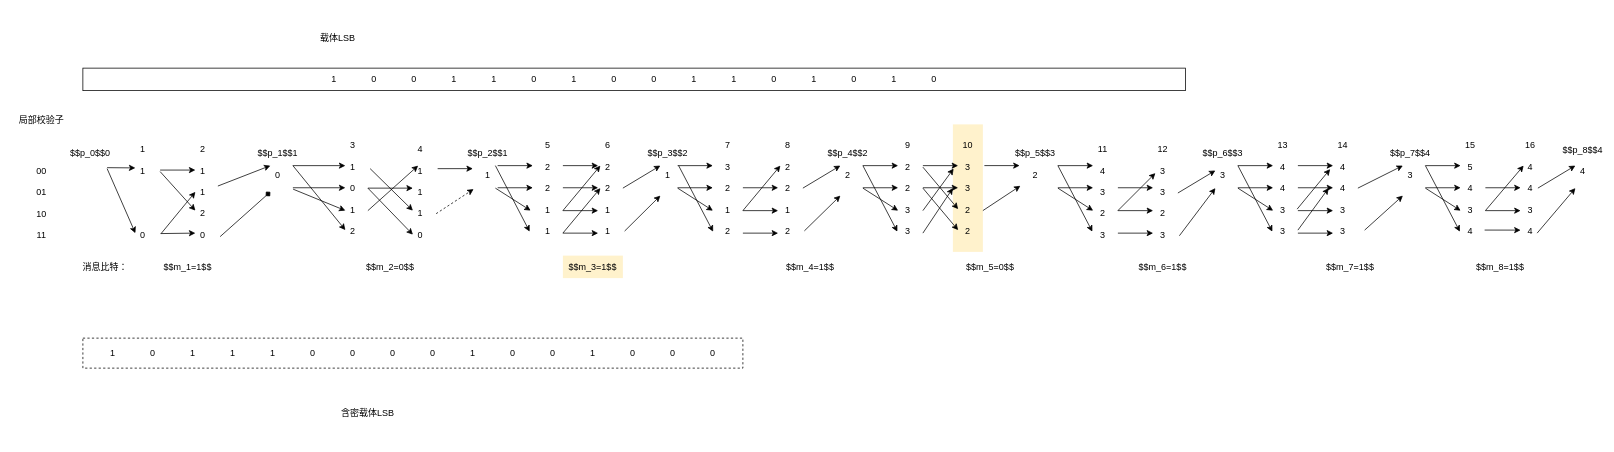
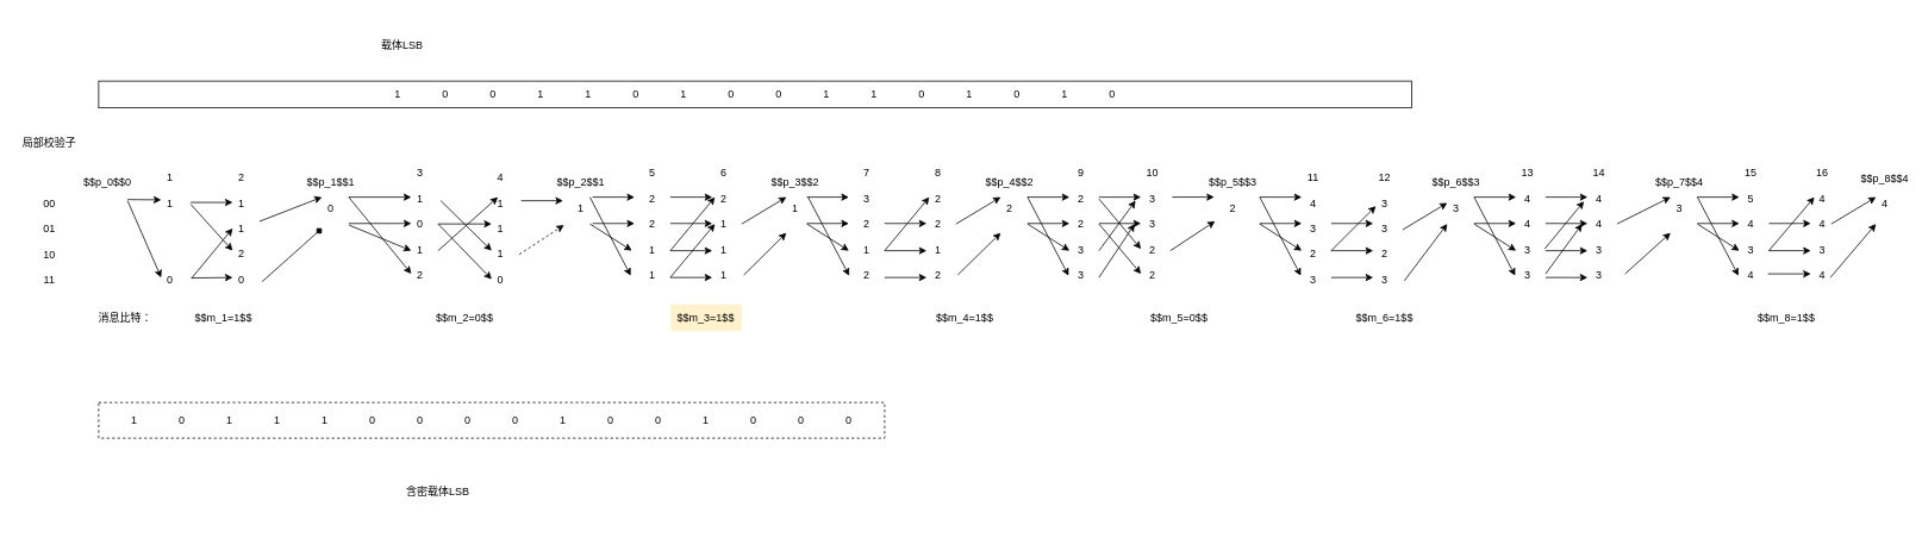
- <mxCell id="12" value="6&lt;br&gt;&lt;br&gt;2&lt;br&gt;&lt;br&gt;2&lt;br&gt;&lt;br&gt;1&lt;br&gt;&lt;br&gt;1" style="rounded=0;whiteSpace=wrap;html=1;strokeColor=none;" parent="1" vertex="1"><mxGeometry x="790" y="165" width="40" height="170" as="geometry" /></mxCell>
+ <mxCell id="12" value="6&lt;br&gt;&lt;br&gt;2&lt;br&gt;&lt;br&gt;1&lt;br&gt;&lt;br&gt;1&lt;br&gt;&lt;br&gt;1" style="rounded=0;whiteSpace=wrap;html=1;strokeColor=none;" parent="1" vertex="1"><mxGeometry x="790" y="165" width="40" height="170" as="geometry" /></mxCell>
- <mxCell id="19" value="10&lt;br&gt;&lt;br&gt;3&lt;br&gt;&lt;br&gt;3&lt;br&gt;&lt;br&gt;2&lt;br&gt;&lt;br&gt;2" style="rounded=0;whiteSpace=wrap;html=1;strokeColor=none;fillColor=#fff2cc;" parent="1" vertex="1"><mxGeometry x="1270" y="165" width="40" height="170" as="geometry" /></mxCell>
+ <mxCell id="19" value="10&lt;br&gt;&lt;br&gt;3&lt;br&gt;&lt;br&gt;3&lt;br&gt;&lt;br&gt;2&lt;br&gt;&lt;br&gt;2" style="rounded=0;whiteSpace=wrap;html=1;strokeColor=none;" parent="1" vertex="1"><mxGeometry x="1270" y="165" width="40" height="170" as="geometry" /></mxCell>
- <mxCell id="117" value="$$m_7=1$$" style="rounded=0;whiteSpace=wrap;html=1;strokeColor=none;" parent="1" vertex="1"><mxGeometry x="1760" y="340" width="80" height="30" as="geometry" /></mxCell>
